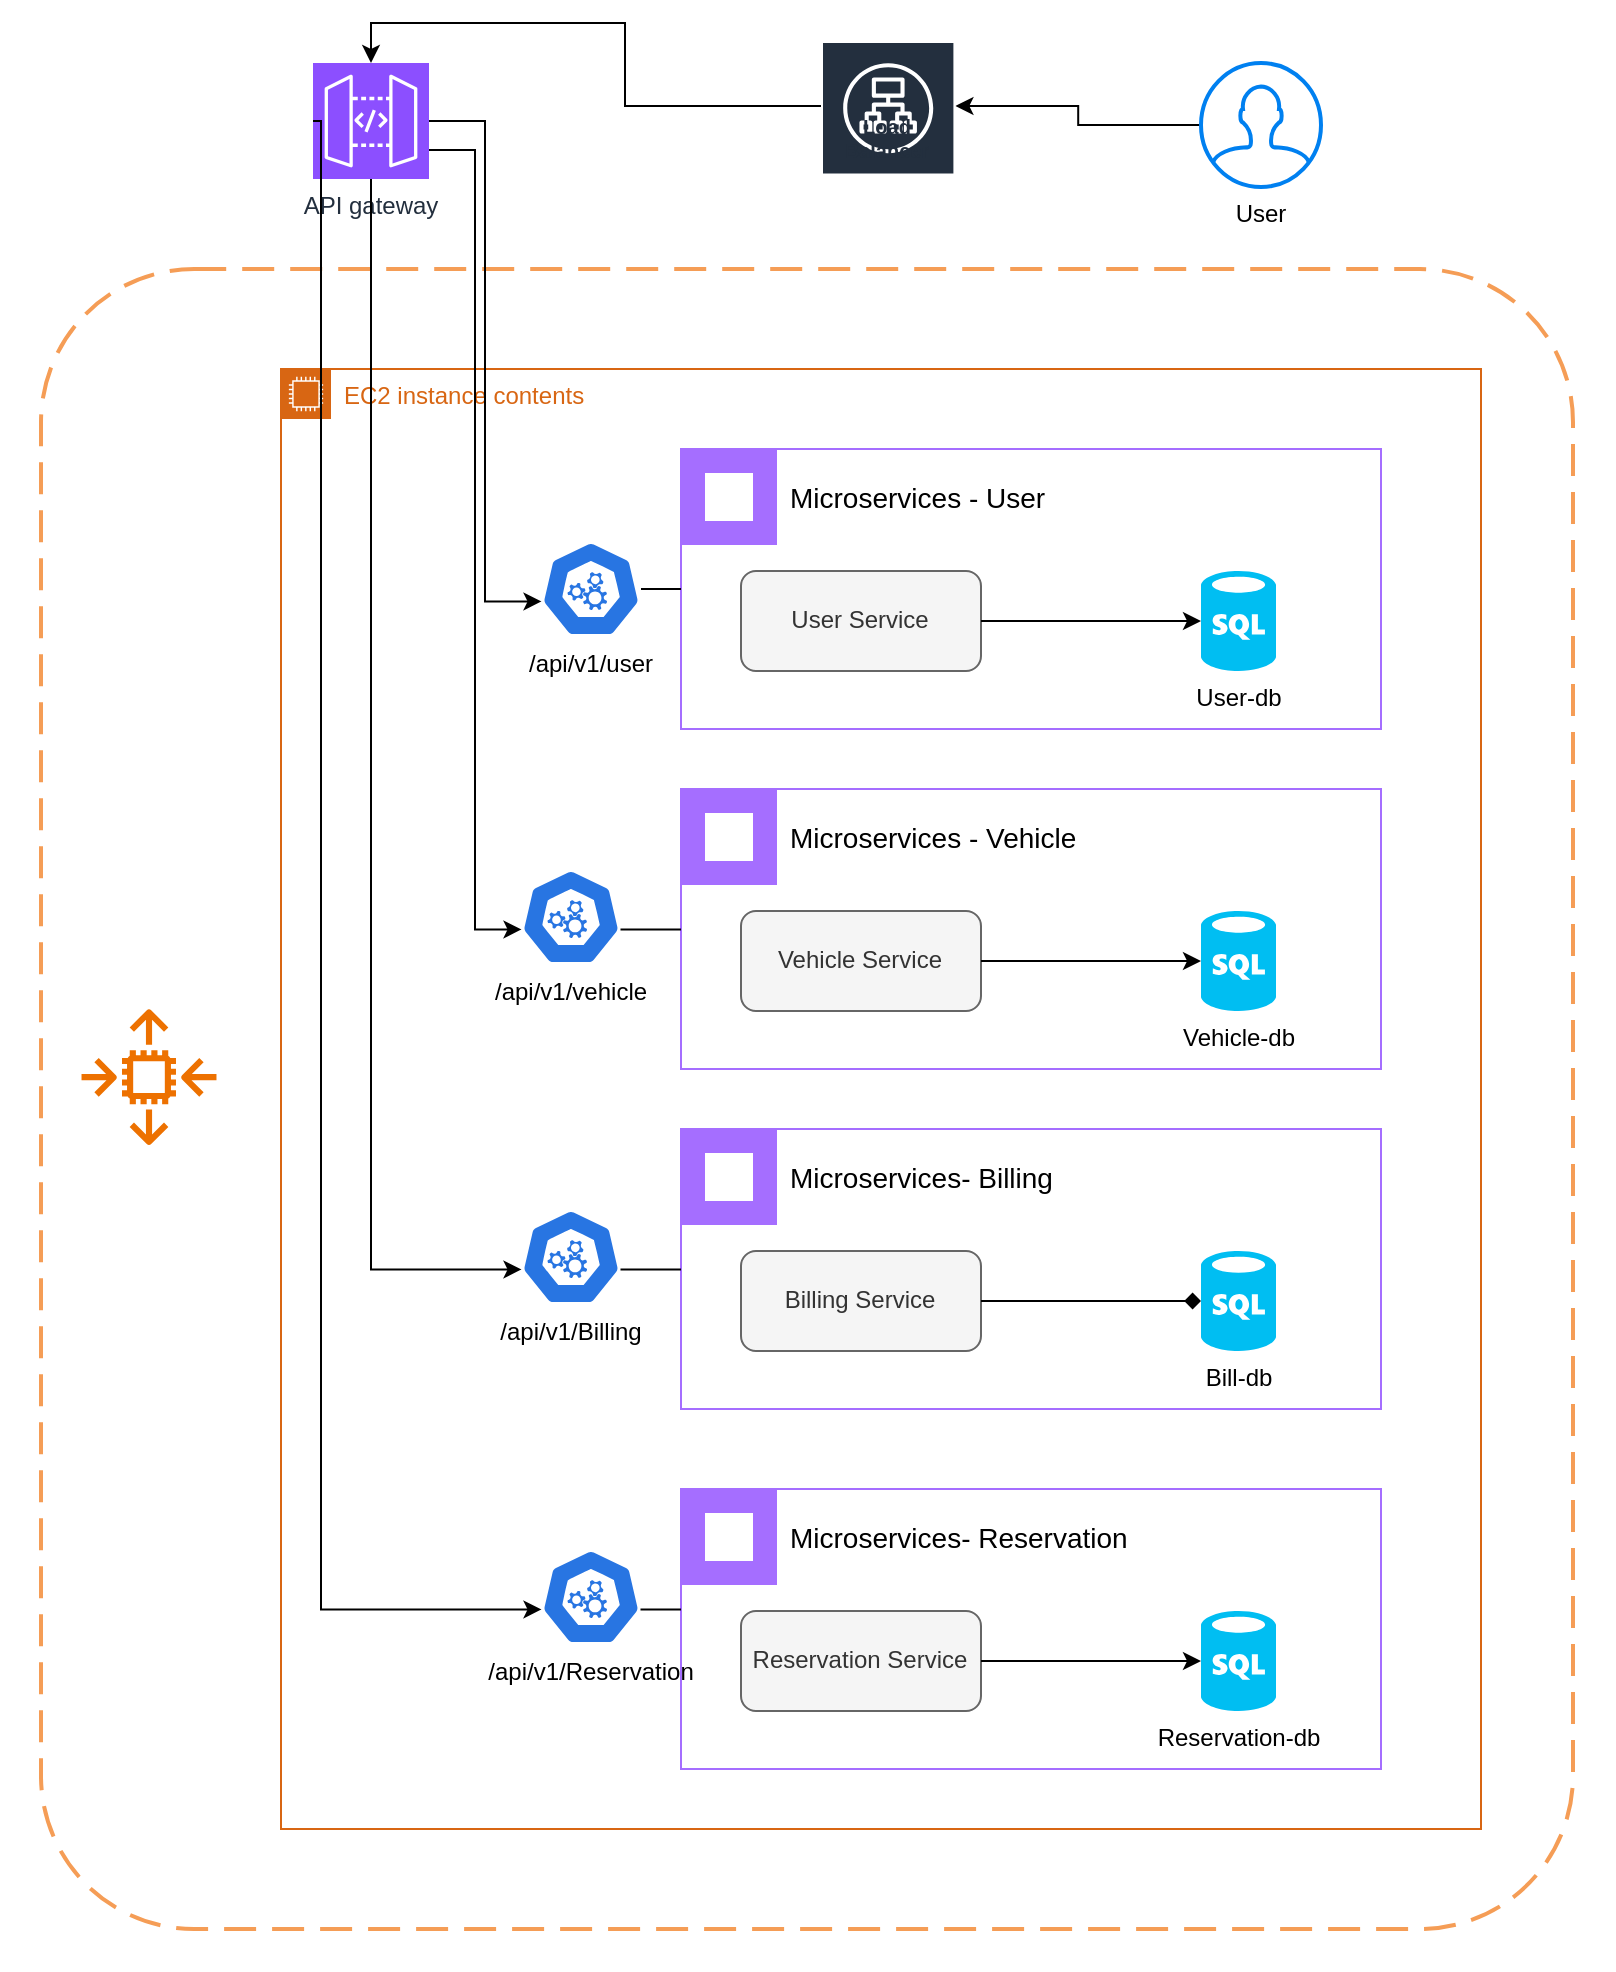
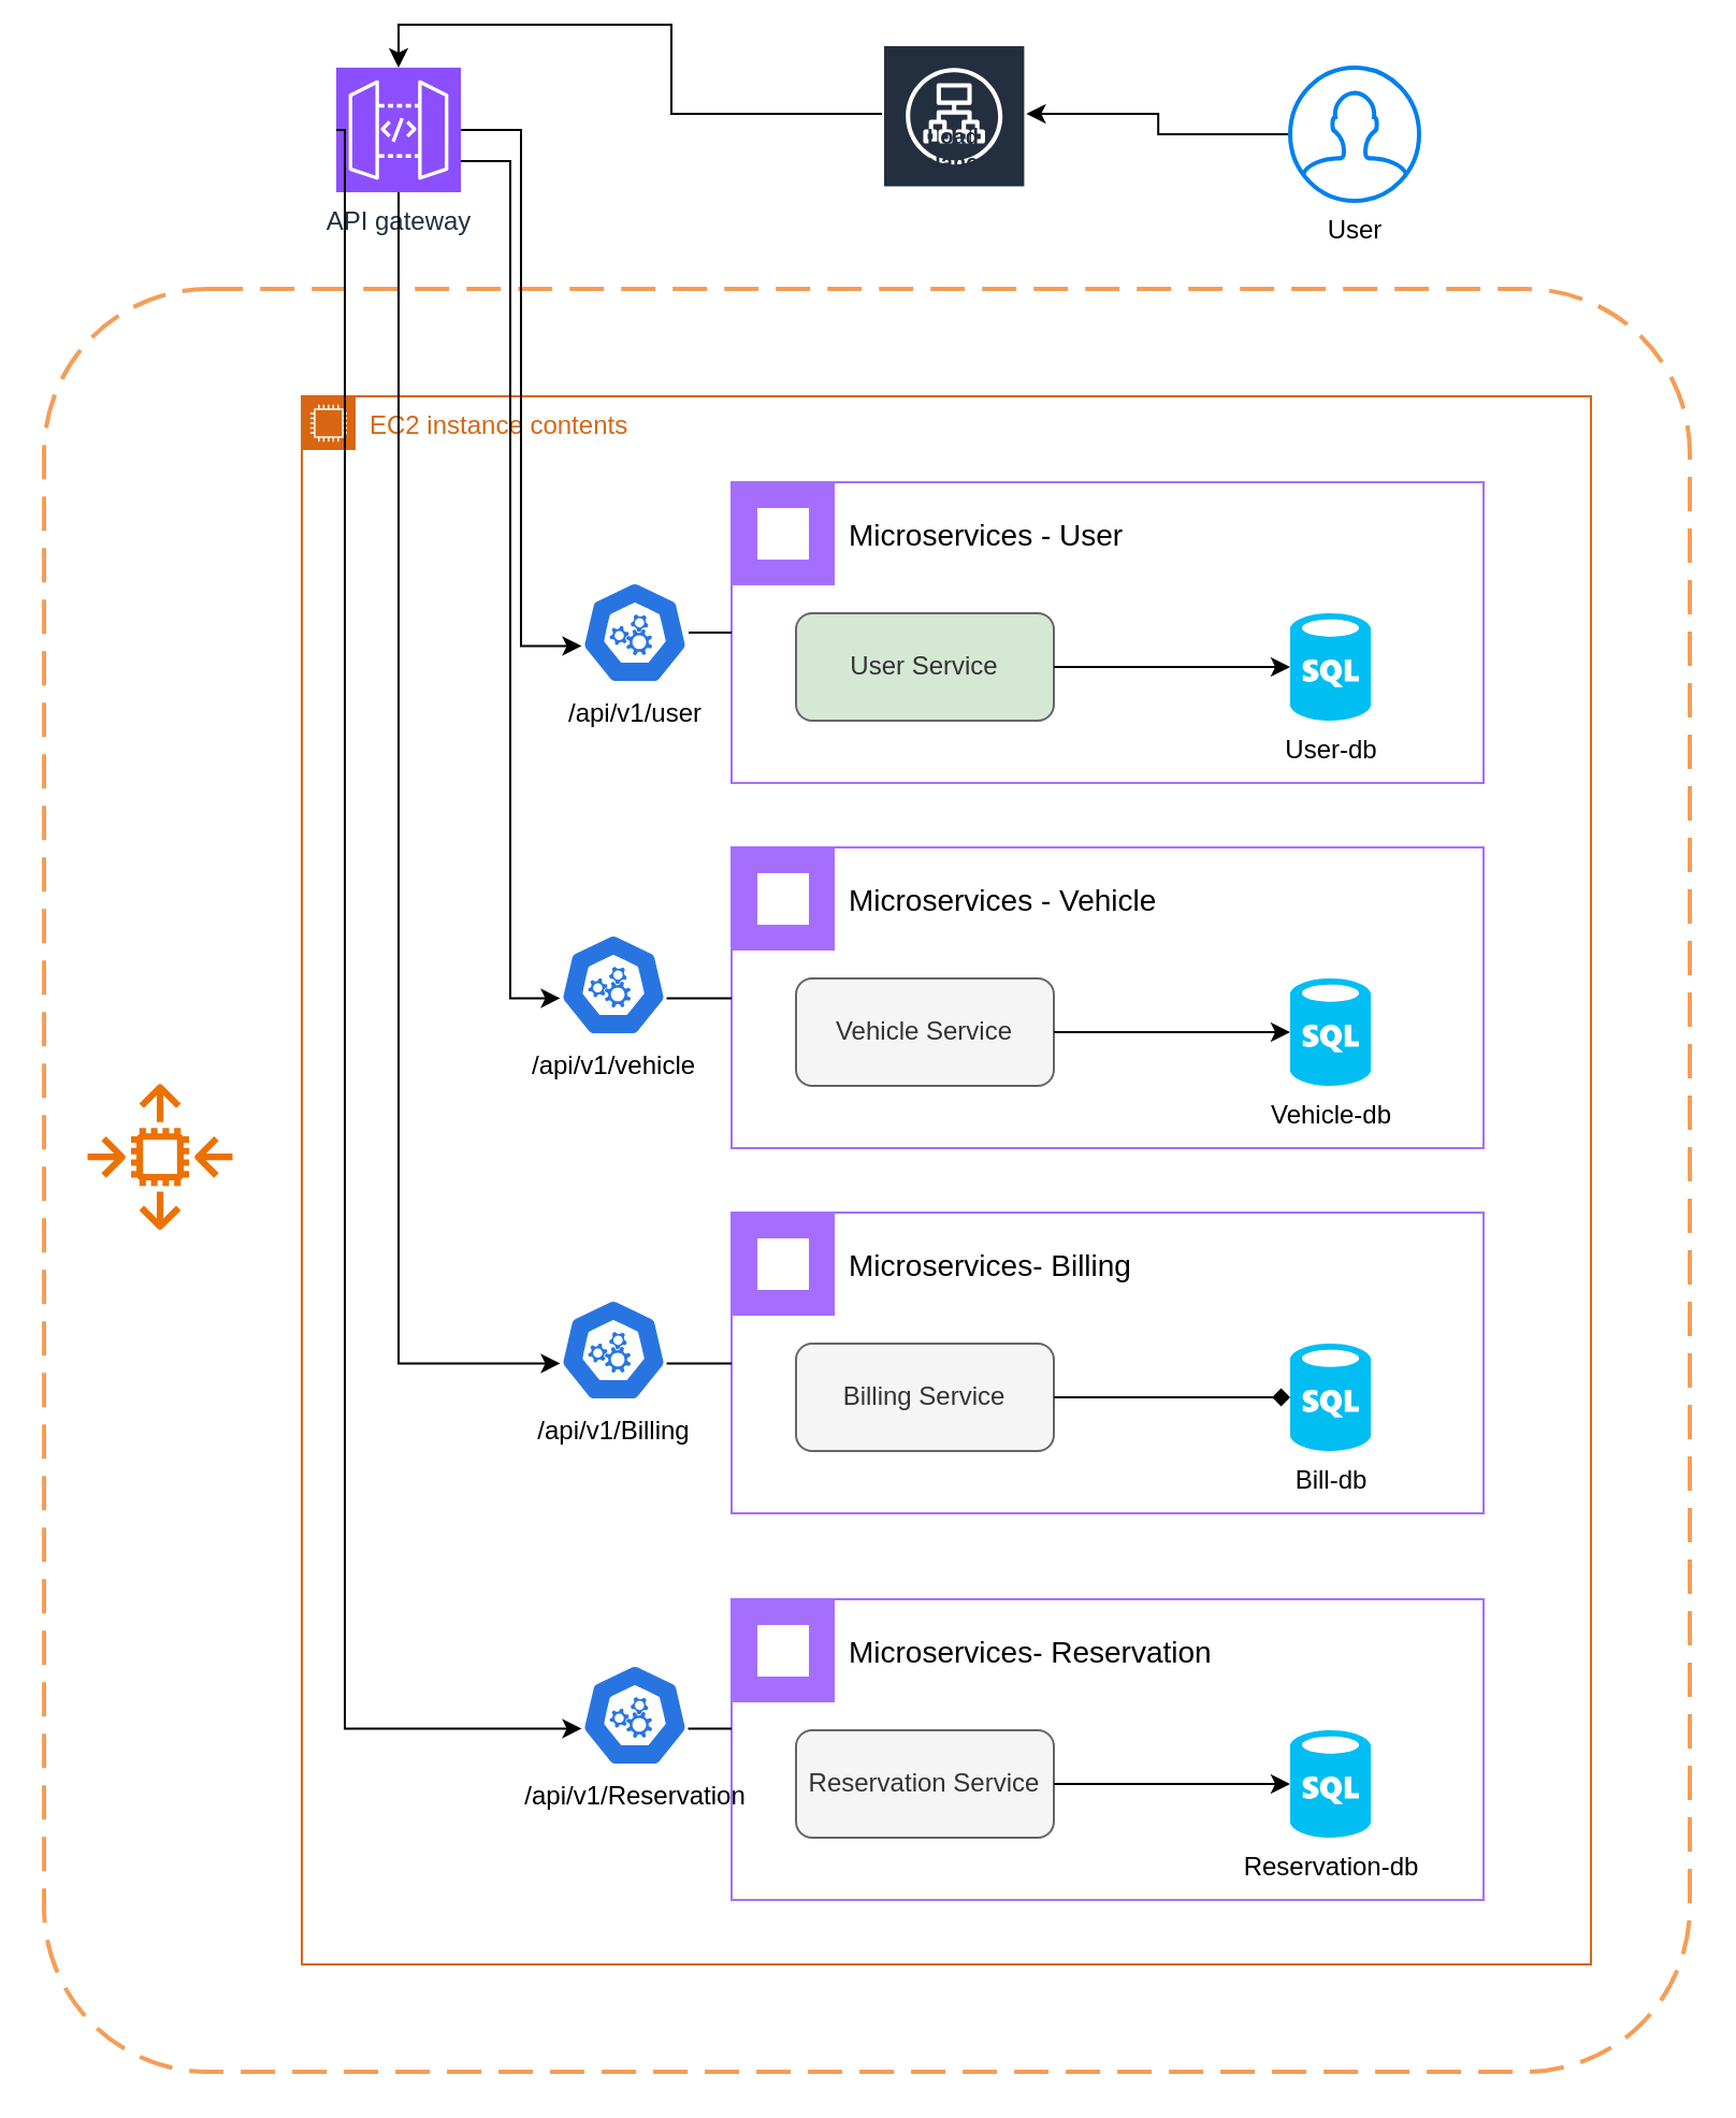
- <mxCell id="7" value="User Service" style="rounded=1;whiteSpace=wrap;html=1;fillColor=#f5f5f5;fontColor=#333333;strokeColor=#666666;" parent="3" vertex="1"><mxGeometry x="30" y="61" width="120" height="50" as="geometry" /></mxCell>
+ <mxCell id="7" value="User Service" style="rounded=1;whiteSpace=wrap;html=1;fillColor=#d5e8d4;fontColor=#333333;strokeColor=#666666;" parent="3" vertex="1"><mxGeometry x="30" y="61" width="120" height="50" as="geometry" /></mxCell>
